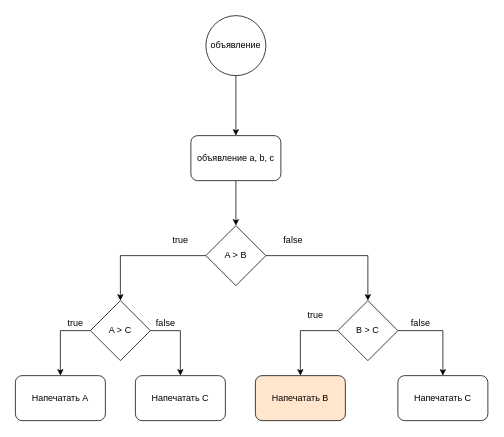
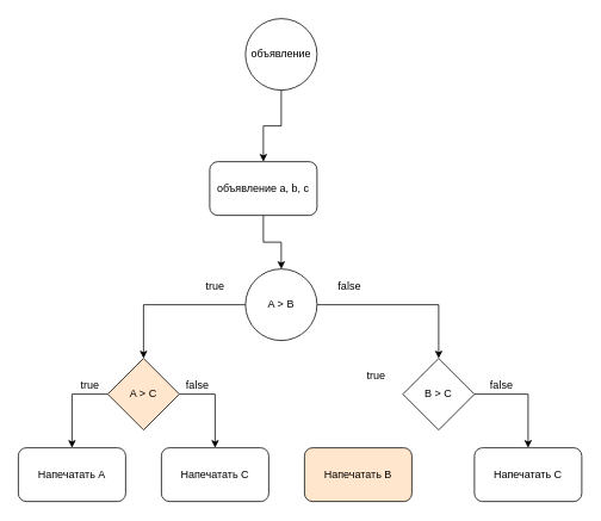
- <mxCell id="3" value="объявление a, b, c" style="rounded=1;whiteSpace=wrap;html=1;" vertex="1" parent="1"><mxGeometry x="254" y="180" width="120" height="60" as="geometry" /></mxCell>
+ <mxCell id="3" value="объявление a, b, c" style="rounded=1;whiteSpace=wrap;html=1;" vertex="1" parent="1"><mxGeometry x="234" y="180" width="120" height="60" as="geometry" /></mxCell>
- <mxCell id="8" value="A &amp;gt; B" style="rhombus;whiteSpace=wrap;html=1;" vertex="1" parent="1"><mxGeometry x="274" y="300" width="80" height="80" as="geometry" /></mxCell>
+ <mxCell id="8" value="A &amp;gt; B" style="ellipse;whiteSpace=wrap;html=1;" vertex="1" parent="1"><mxGeometry x="274" y="300" width="80" height="80" as="geometry" /></mxCell>
- <mxCell id="11" value="A &amp;gt; C" style="rhombus;whiteSpace=wrap;html=1;" vertex="1" parent="1"><mxGeometry x="120" y="400" width="80" height="80" as="geometry" /></mxCell>
+ <mxCell id="11" value="A &amp;gt; C" style="rhombus;whiteSpace=wrap;html=1;fillColor=#ffe6cc;" vertex="1" parent="1"><mxGeometry x="120" y="400" width="80" height="80" as="geometry" /></mxCell>
- <mxCell id="12" style="edgeStyle=orthogonalEdgeStyle;rounded=0;orthogonalLoop=1;jettySize=auto;html=1;exitX=0;exitY=0.5;exitDx=0;exitDy=0;entryX=0.5;entryY=0;entryDx=0;entryDy=0;" edge="1" parent="1" source="14" target="19"><mxGeometry relative="1" as="geometry" /></mxCell>
